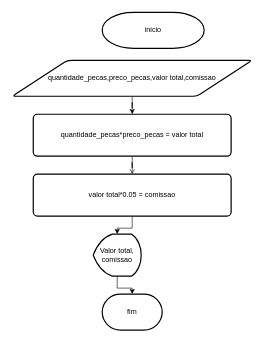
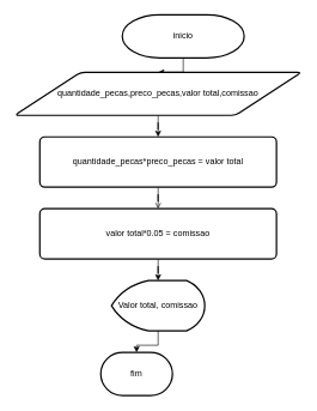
+ <mxCell id="2" value="" style="edgeStyle=orthogonalEdgeStyle;rounded=0;orthogonalLoop=1;jettySize=auto;html=1;" edge="1" parent="1" source="3" target="5"><mxGeometry relative="1" as="geometry" /></mxCell>
- <mxCell id="11" value="Valor total, comissao" style="strokeWidth=2;html=1;shape=mxgraph.flowchart.display;whiteSpace=wrap;" vertex="1" parent="1"><mxGeometry x="155" y="390" width="80" height="70" as="geometry" /></mxCell>
+ <mxCell id="11" value="Valor total, comissao" style="strokeWidth=2;html=1;shape=mxgraph.flowchart.display;whiteSpace=wrap;" vertex="1" parent="1"><mxGeometry x="155" y="390" width="130" height="70" as="geometry" /></mxCell>
- <mxCell id="12" value="fim" style="strokeWidth=2;html=1;shape=mxgraph.flowchart.terminator;whiteSpace=wrap;" vertex="1" parent="1"><mxGeometry x="170" y="490" width="100" height="60" as="geometry" /></mxCell>
+ <mxCell id="12" value="fim" style="strokeWidth=2;html=1;shape=mxgraph.flowchart.terminator;whiteSpace=wrap;" vertex="1" parent="1"><mxGeometry x="140" y="490" width="100" height="60" as="geometry" /></mxCell>
